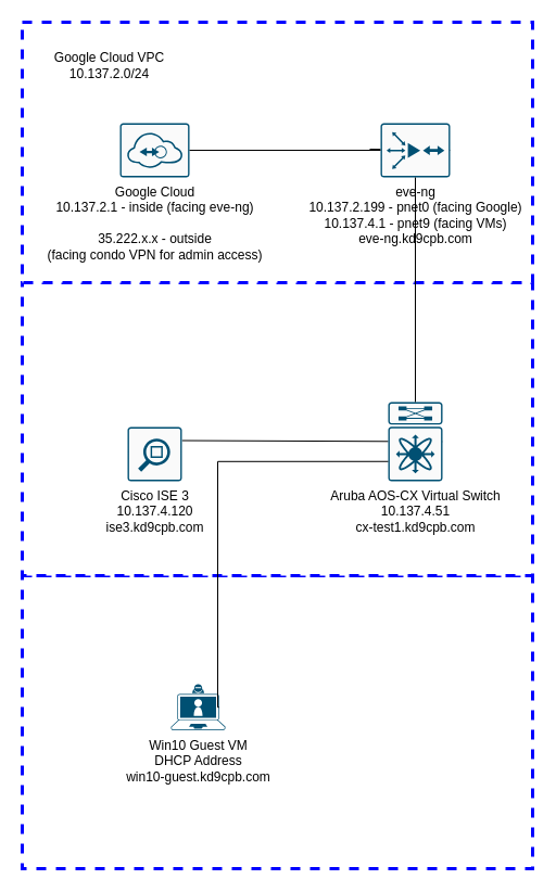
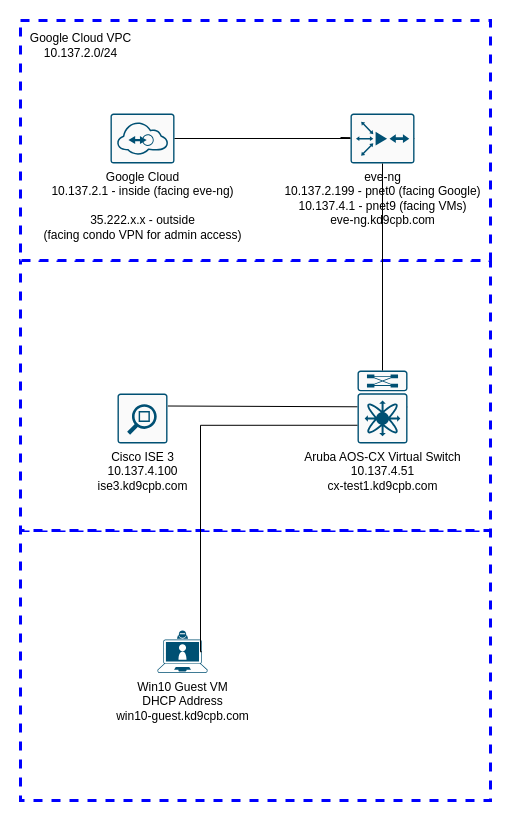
- <mxCell id="9" value="Google Cloud VPC&lt;br&gt;10.137.2.0/24" style="text;html=1;align=center;verticalAlign=middle;resizable=0;points=[];autosize=1;" parent="1" vertex="1"><mxGeometry x="40" y="45" width="120" height="30" as="geometry" /></mxCell>
+ <mxCell id="9" value="Google Cloud VPC&lt;br&gt;10.137.2.0/24" style="text;html=1;align=center;verticalAlign=middle;resizable=0;points=[];autosize=1;" parent="1" vertex="1"><mxGeometry x="20" y="30" width="120" height="30" as="geometry" /></mxCell>
- <mxCell id="13" value="Cisco ISE 3&lt;br&gt;10.137.4.120&lt;br&gt;ise3.kd9cpb.com" style="points=[[0.015,0.015,0],[0.985,0.015,0],[0.985,0.985,0],[0.015,0.985,0],[0.25,0,0],[0.5,0,0],[0.75,0,0],[1,0.25,0],[1,0.5,0],[1,0.75,0],[0.75,1,0],[0.5,1,0],[0.25,1,0],[0,0.75,0],[0,0.5,0],[0,0.25,0]];verticalLabelPosition=bottom;html=1;verticalAlign=top;aspect=fixed;align=center;pointerEvents=1;shape=mxgraph.cisco19.rect;prIcon=net_mgmt_appliance;fillColor=#FAFAFA;strokeColor=#005073;" parent="1" vertex="1"><mxGeometry x="117" y="393" width="50" height="50" as="geometry" /></mxCell>
+ <mxCell id="13" value="Cisco ISE 3&lt;br&gt;10.137.4.100&lt;br&gt;ise3.kd9cpb.com" style="points=[[0.015,0.015,0],[0.985,0.015,0],[0.985,0.985,0],[0.015,0.985,0],[0.25,0,0],[0.5,0,0],[0.75,0,0],[1,0.25,0],[1,0.5,0],[1,0.75,0],[0.75,1,0],[0.5,1,0],[0.25,1,0],[0,0.75,0],[0,0.5,0],[0,0.25,0]];verticalLabelPosition=bottom;html=1;verticalAlign=top;aspect=fixed;align=center;pointerEvents=1;shape=mxgraph.cisco19.rect;prIcon=net_mgmt_appliance;fillColor=#FAFAFA;strokeColor=#005073;" parent="1" vertex="1"><mxGeometry x="117" y="393" width="50" height="50" as="geometry" /></mxCell>
